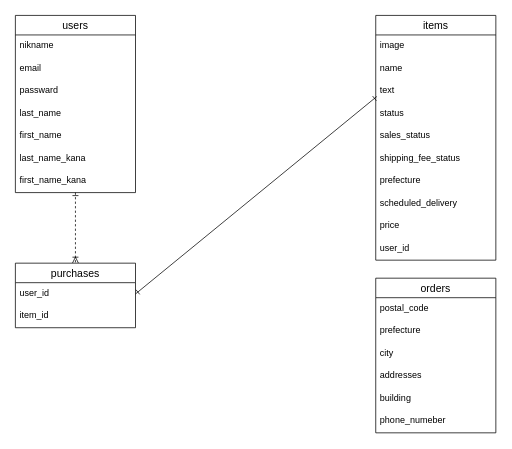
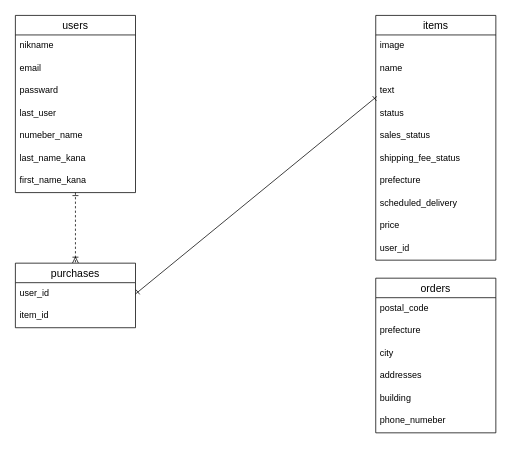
- <mxCell id="7" value="last_name" style="text;strokeColor=none;fillColor=none;spacingLeft=4;spacingRight=4;overflow=hidden;rotatable=0;points=[[0,0.5],[1,0.5]];portConstraint=eastwest;fontSize=12;labelBackgroundColor=default;" vertex="1" parent="3"><mxGeometry y="116" width="160" height="30" as="geometry" /></mxCell>
+ <mxCell id="7" value="last_user" style="text;strokeColor=none;fillColor=none;spacingLeft=4;spacingRight=4;overflow=hidden;rotatable=0;points=[[0,0.5],[1,0.5]];portConstraint=eastwest;fontSize=12;labelBackgroundColor=default;" vertex="1" parent="3"><mxGeometry y="116" width="160" height="30" as="geometry" /></mxCell>
- <mxCell id="8" value="first_name" style="text;strokeColor=none;fillColor=none;spacingLeft=4;spacingRight=4;overflow=hidden;rotatable=0;points=[[0,0.5],[1,0.5]];portConstraint=eastwest;fontSize=12;labelBackgroundColor=default;" vertex="1" parent="3"><mxGeometry y="146" width="160" height="30" as="geometry" /></mxCell>
+ <mxCell id="8" value="numeber_name" style="text;strokeColor=none;fillColor=none;spacingLeft=4;spacingRight=4;overflow=hidden;rotatable=0;points=[[0,0.5],[1,0.5]];portConstraint=eastwest;fontSize=12;labelBackgroundColor=default;" vertex="1" parent="3"><mxGeometry y="146" width="160" height="30" as="geometry" /></mxCell>
